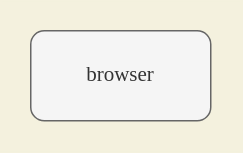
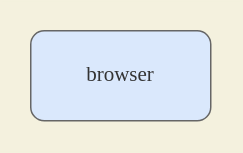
- <mxCell id="2" value="&lt;p&gt;&lt;font size=&quot;1&quot; face=&quot;Comic Sans MS&quot;&gt;&lt;span style=&quot;font-size: 14px;&quot;&gt;browser&lt;/span&gt;&lt;/font&gt;&lt;/p&gt;" style="rounded=1;whiteSpace=wrap;html=1;glass=0;shadow=0;fillColor=#f5f5f5;fontColor=#333333;strokeColor=#666666;" vertex="1" parent="1"><mxGeometry x="20" y="20" width="120" height="60" as="geometry" /></mxCell>
+ <mxCell id="2" value="&lt;p&gt;&lt;font size=&quot;1&quot; face=&quot;Comic Sans MS&quot;&gt;&lt;span style=&quot;font-size: 14px;&quot;&gt;browser&lt;/span&gt;&lt;/font&gt;&lt;/p&gt;" style="rounded=1;whiteSpace=wrap;html=1;glass=0;shadow=0;fillColor=#dae8fc;fontColor=#333333;strokeColor=#666666;" vertex="1" parent="1"><mxGeometry x="20" y="20" width="120" height="60" as="geometry" /></mxCell>
